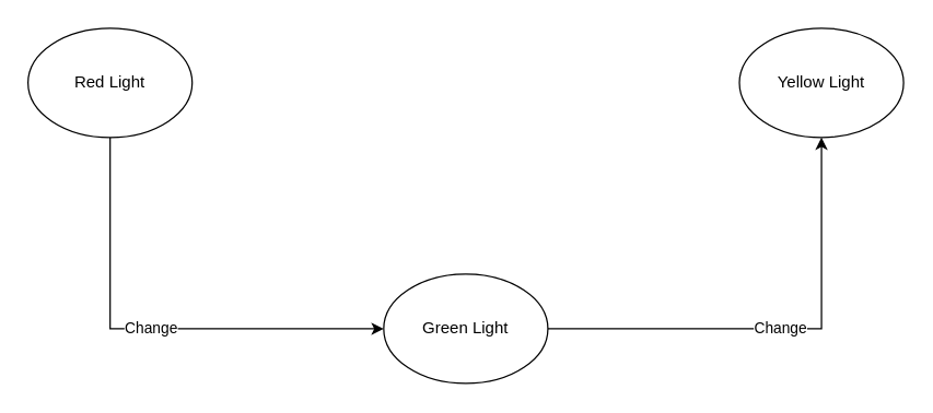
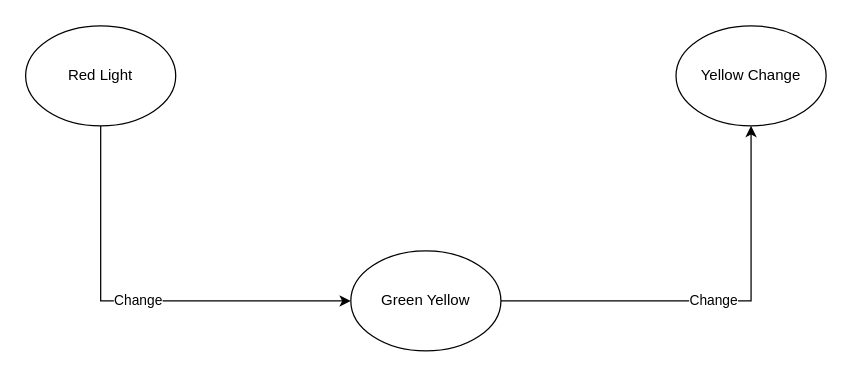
- <mxCell id="4" value="Yellow Light" style="ellipse;whiteSpace=wrap;html=1;" vertex="1" parent="1"><mxGeometry x="540" y="20" width="120" height="80" as="geometry" /></mxCell>
+ <mxCell id="4" value="Yellow Change" style="ellipse;whiteSpace=wrap;html=1;" vertex="1" parent="1"><mxGeometry x="540" y="20" width="120" height="80" as="geometry" /></mxCell>
- <mxCell id="6" value="Green Light" style="ellipse;whiteSpace=wrap;html=1;" vertex="1" parent="1"><mxGeometry x="280" y="200" width="120" height="80" as="geometry" /></mxCell>
+ <mxCell id="6" value="Green Yellow" style="ellipse;whiteSpace=wrap;html=1;" vertex="1" parent="1"><mxGeometry x="280" y="200" width="120" height="80" as="geometry" /></mxCell>
